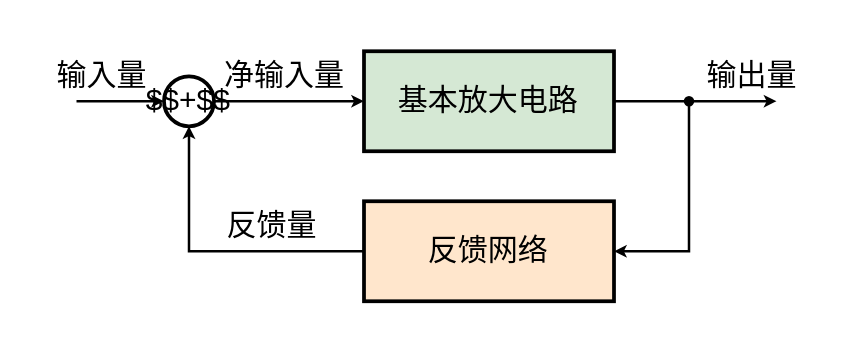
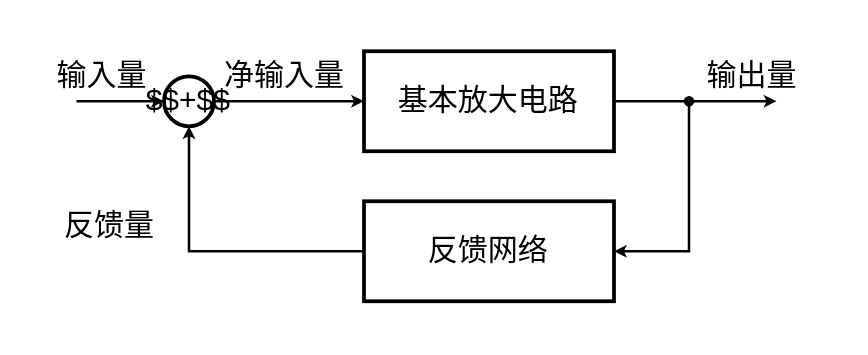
- <mxCell id="2" value="基本放大电路" style="rounded=0;whiteSpace=wrap;html=1;strokeWidth=1.5;connectable=0;fillColor=#d5e8d4;" vertex="1" parent="1"><mxGeometry x="145" y="20" width="100" height="40" as="geometry" /></mxCell>
+ <mxCell id="2" value="基本放大电路" style="rounded=0;whiteSpace=wrap;html=1;strokeWidth=1.5;connectable=0;" vertex="1" parent="1"><mxGeometry x="145" y="20" width="100" height="40" as="geometry" /></mxCell>
- <mxCell id="10" value="反馈量" style="text;html=1;align=center;verticalAlign=middle;resizable=1;points=[];autosize=1;strokeColor=none;fillColor=none;fontSize=12;movable=1;rotatable=1;deletable=1;editable=1;connectable=1;" vertex="1" parent="1"><mxGeometry x="88" y="80" width="40" height="20" as="geometry" /></mxCell>
+ <mxCell id="10" value="反馈量" style="text;html=1;align=center;verticalAlign=middle;resizable=1;points=[];autosize=1;strokeColor=none;fillColor=none;fontSize=12;movable=1;rotatable=1;deletable=1;editable=1;connectable=1;" vertex="1" parent="1"><mxGeometry x="23" y="80" width="40" height="20" as="geometry" /></mxCell>
- <mxCell id="8" value="反馈网络" style="rounded=0;whiteSpace=wrap;html=1;strokeWidth=1.5;connectable=0;fillColor=#ffe6cc;" vertex="1" parent="1"><mxGeometry x="145" y="80" width="100" height="40" as="geometry" /></mxCell>
+ <mxCell id="8" value="反馈网络" style="rounded=0;whiteSpace=wrap;html=1;strokeWidth=1.5;connectable=0;" vertex="1" parent="1"><mxGeometry x="145" y="80" width="100" height="40" as="geometry" /></mxCell>
